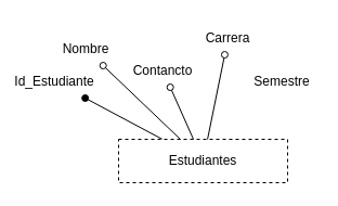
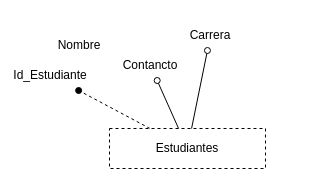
- <mxCell id="8" value="Semestre" style="text;html=1;strokeColor=none;fillColor=none;align=center;verticalAlign=middle;whiteSpace=wrap;rounded=0;" vertex="1" parent="1"><mxGeometry x="230" y="60" width="60" height="30" as="geometry" /></mxCell>
- <mxCell id="4" style="rounded=0;orthogonalLoop=1;jettySize=auto;html=1;endArrow=oval;endFill=0;" edge="1" parent="1" source="3" target="5"><mxGeometry relative="1" as="geometry"><mxPoint x="108.5" y="44.5" as="sourcePoint" /><mxPoint x="180" y="60" as="targetPoint" /></mxGeometry></mxCell>
- <mxCell id="2" style="rounded=0;orthogonalLoop=1;jettySize=auto;html=1;endArrow=oval;endFill=1;" edge="1" parent="1" source="3" target="6"><mxGeometry relative="1" as="geometry"><mxPoint x="77" y="99" as="targetPoint" /></mxGeometry></mxCell>
+ <mxCell id="2" style="rounded=0;orthogonalLoop=1;jettySize=auto;html=1;endArrow=oval;endFill=1;dashed=1;" edge="1" parent="1" source="3" target="6"><mxGeometry relative="1" as="geometry"><mxPoint x="77" y="99" as="targetPoint" /></mxGeometry></mxCell>
